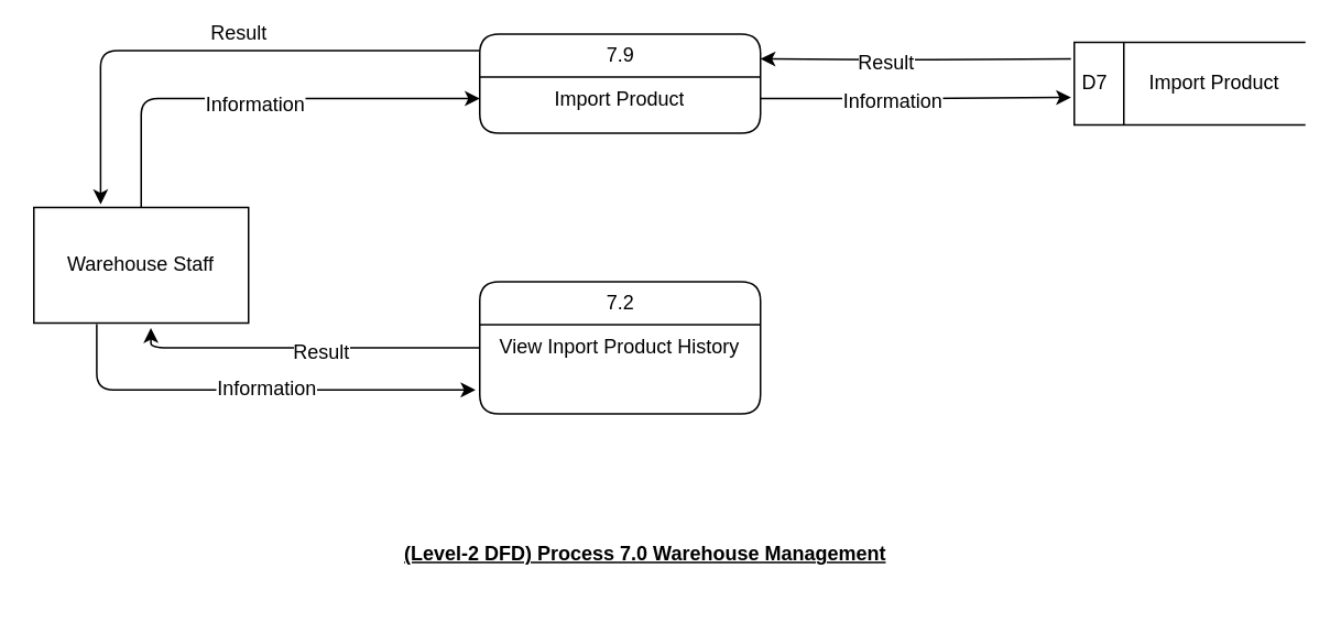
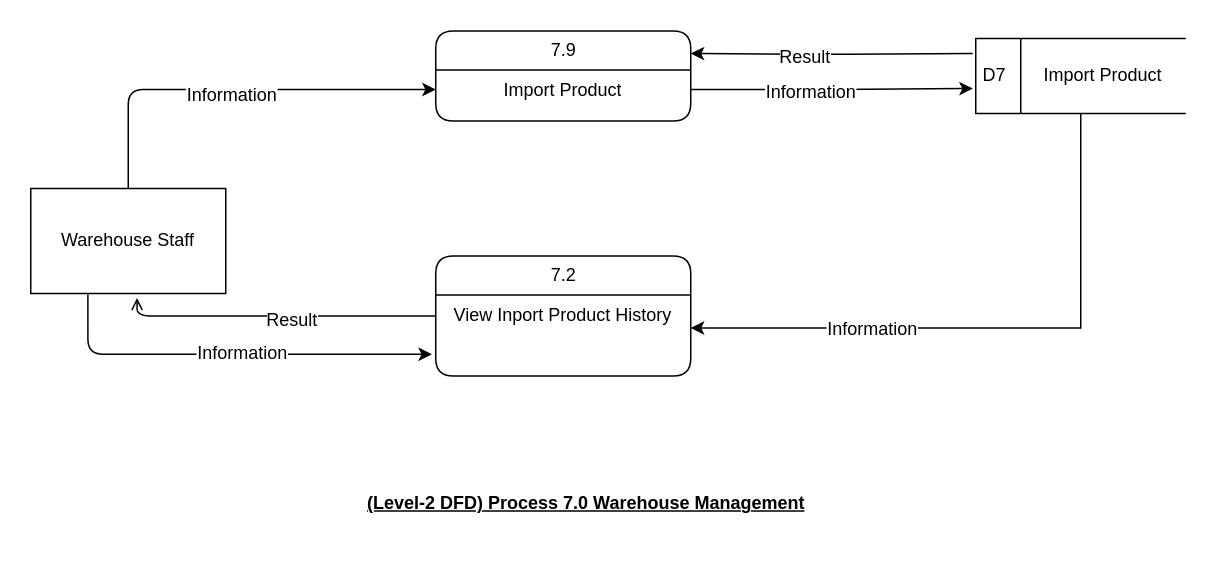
- <mxCell id="2" value="Result" style="edgeStyle=orthogonalEdgeStyle;rounded=1;sketch=0;orthogonalLoop=1;jettySize=auto;html=1;entryX=0.311;entryY=-0.027;entryDx=0;entryDy=0;entryPerimeter=0;labelBackgroundColor=none;fontFamily=Helvetica;fontColor=#000000;fontSize=12;" parent="1" source="3" target="10" edge="1"><mxGeometry x="-0.096" y="-10" relative="1" as="geometry"><mxPoint as="offset" /><Array as="points"><mxPoint x="60" y="30" /></Array></mxGeometry></mxCell>
- <mxCell id="11" style="edgeStyle=orthogonalEdgeStyle;rounded=1;orthogonalLoop=1;jettySize=auto;html=1;entryX=0.545;entryY=1.043;entryDx=0;entryDy=0;entryPerimeter=0;fontFamily=Helvetica;fontColor=#000000;fontSize=12;" parent="1" source="13" target="10" edge="1"><mxGeometry relative="1" as="geometry"><Array as="points"><mxPoint x="91" y="210" /></Array></mxGeometry></mxCell>
+ <mxCell id="11" style="edgeStyle=orthogonalEdgeStyle;rounded=1;orthogonalLoop=1;jettySize=auto;html=1;entryX=0.545;entryY=1.043;entryDx=0;entryDy=0;entryPerimeter=0;fontFamily=Helvetica;fontColor=#000000;fontSize=12;endArrow=open;" parent="1" source="13" target="10" edge="1"><mxGeometry relative="1" as="geometry"><Array as="points"><mxPoint x="91" y="210" /></Array></mxGeometry></mxCell>
+ <mxCell id="17" style="edgeStyle=orthogonalEdgeStyle;rounded=0;orthogonalLoop=1;jettySize=auto;html=1;entryX=1;entryY=0.5;entryDx=0;entryDy=0;fontFamily=Helvetica;fontColor=#000000;fontSize=12;" edge="1" parent="1" source="19" target="14"><mxGeometry relative="1" as="geometry" /></mxCell>
+ <mxCell id="18" value="Information" style="edgeLabel;html=1;align=center;verticalAlign=middle;resizable=0;points=[];fontFamily=Helvetica;fontColor=#000000;fontSize=12;" vertex="1" connectable="0" parent="17"><mxGeometry x="0.406" relative="1" as="geometry"><mxPoint as="offset" /></mxGeometry></mxCell>
